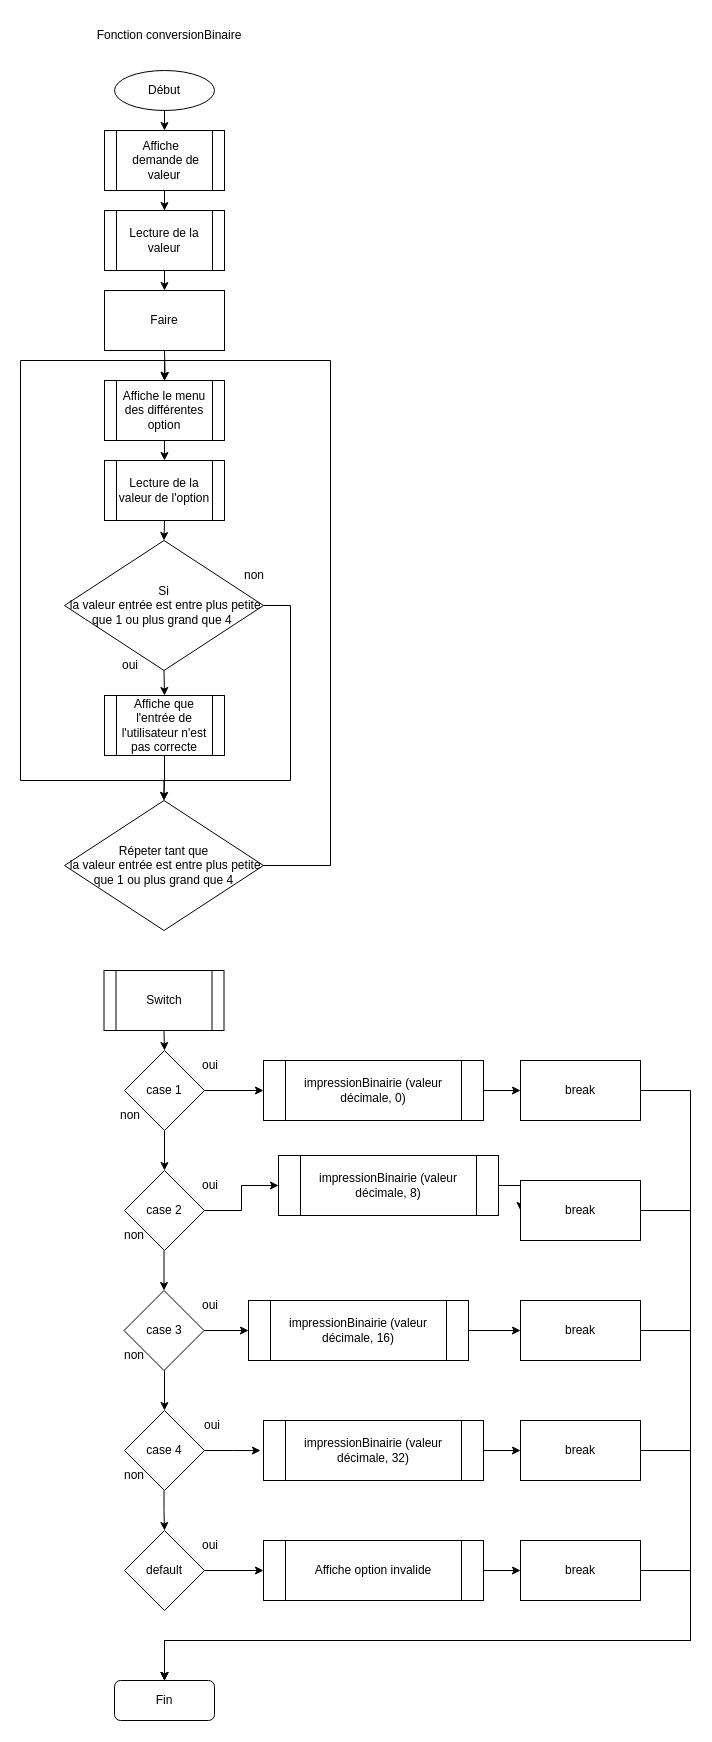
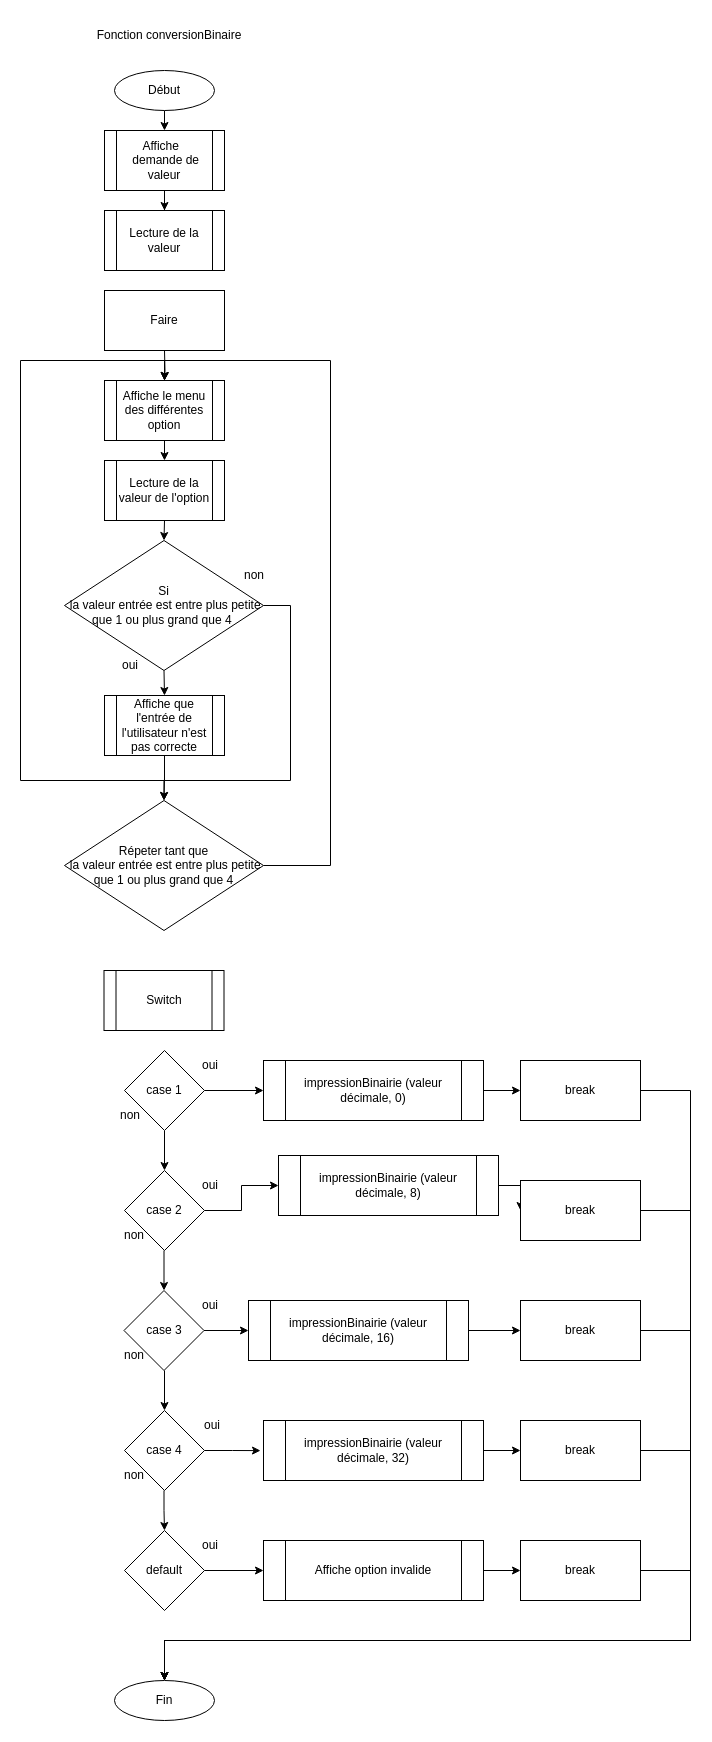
- <mxCell id="9" style="edgeStyle=orthogonalEdgeStyle;rounded=0;orthogonalLoop=1;jettySize=auto;html=1;exitX=0.5;exitY=1;exitDx=0;exitDy=0;entryX=0.5;entryY=0;entryDx=0;entryDy=0;" parent="1" source="10" target="11" edge="1"><mxGeometry relative="1" as="geometry" /></mxCell>
- <mxCell id="27" style="edgeStyle=orthogonalEdgeStyle;rounded=0;orthogonalLoop=1;jettySize=auto;html=1;exitX=0.5;exitY=1;exitDx=0;exitDy=0;entryX=0.5;entryY=0;entryDx=0;entryDy=0;" parent="1" source="28" target="31" edge="1"><mxGeometry relative="1" as="geometry" /></mxCell>
- <mxCell id="5" value="Fin" style="whiteSpace=wrap;html=1;rounded=1;" parent="1" vertex="1"><mxGeometry x="114" y="1680" width="100" height="40" as="geometry" /></mxCell>
+ <mxCell id="5" value="Fin" style="ellipse;whiteSpace=wrap;html=1;" parent="1" vertex="1"><mxGeometry x="114" y="1680" width="100" height="40" as="geometry" /></mxCell>
